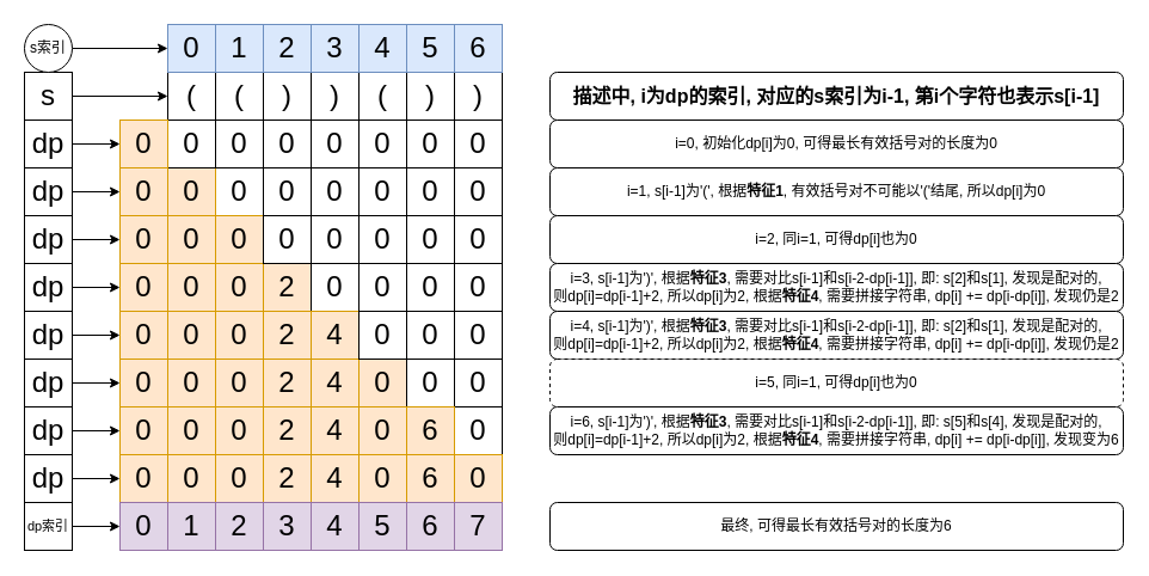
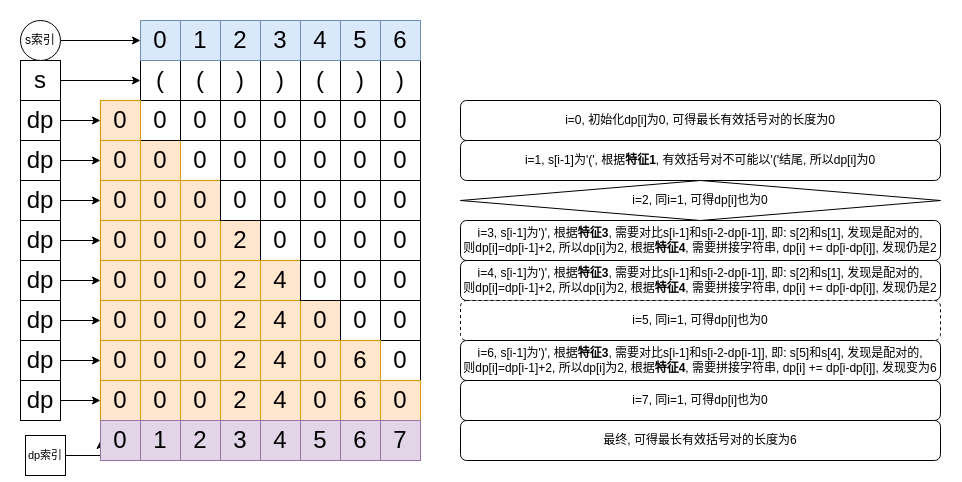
- <mxCell id="112" value="描述中, i为dp的索引, 对应的s索引为i-1, 第i个字符也表示s[i-1]&lt;br&gt;" style="rounded=1;whiteSpace=wrap;html=1;fontStyle=1;fontSize=16;" parent="1" vertex="1"><mxGeometry x="460" y="60" width="480" height="40" as="geometry" /></mxCell>
- <mxCell id="113" value="i=2, 同i=1,&amp;nbsp;可得dp[i]也为0&lt;br&gt;" style="rounded=1;whiteSpace=wrap;html=1;" parent="1" vertex="1"><mxGeometry x="460" y="180" width="480" height="40" as="geometry" /></mxCell>
+ <mxCell id="113" value="i=2, 同i=1,&amp;nbsp;可得dp[i]也为0&lt;br&gt;" style="rhombus;whiteSpace=wrap;html=1;" parent="1" vertex="1"><mxGeometry x="460" y="180" width="480" height="40" as="geometry" /></mxCell>
+ <mxCell id="118" value="i=7, 同i=1,&amp;nbsp;可得dp[i]也为0&lt;br&gt;" style="rounded=1;whiteSpace=wrap;html=1;" parent="1" vertex="1"><mxGeometry x="460" y="380" width="480" height="40" as="geometry" /></mxCell>
- <mxCell id="103" value="&lt;font&gt;&lt;font style=&quot;font-size: 11px&quot;&gt;dp索引&lt;/font&gt;&lt;br&gt;&lt;/font&gt;" style="rounded=0;whiteSpace=wrap;html=1;" parent="1" vertex="1"><mxGeometry x="20" y="420" width="40" height="40" as="geometry" /></mxCell>
+ <mxCell id="103" value="&lt;font&gt;&lt;font style=&quot;font-size: 11px&quot;&gt;dp索引&lt;/font&gt;&lt;br&gt;&lt;/font&gt;" style="rounded=0;whiteSpace=wrap;html=1;" parent="1" vertex="1"><mxGeometry x="25" y="435" width="40" height="40" as="geometry" /></mxCell>
